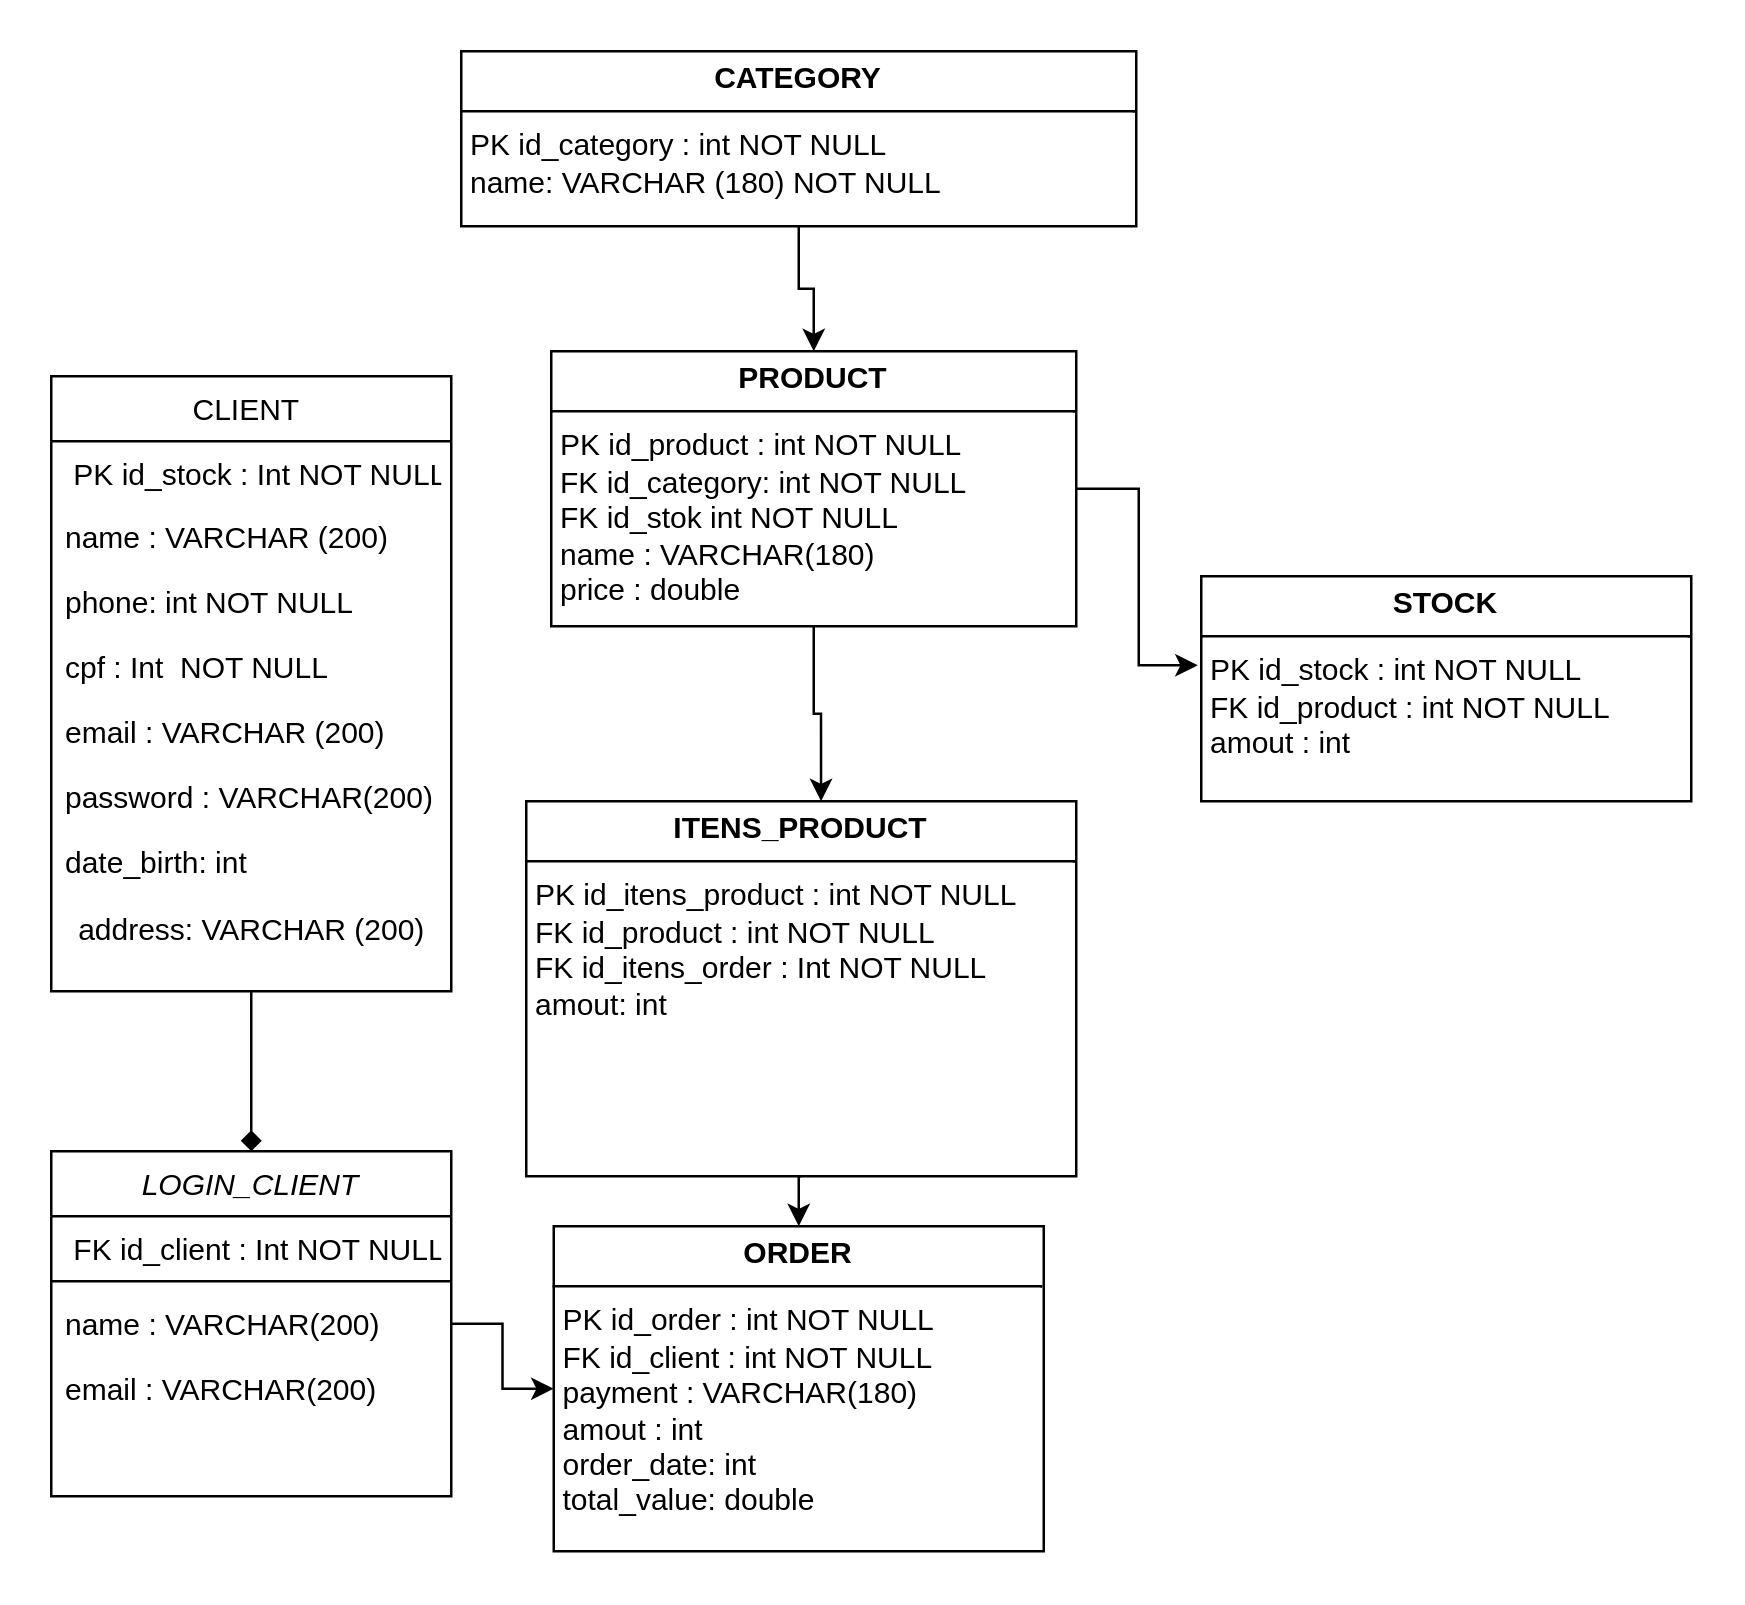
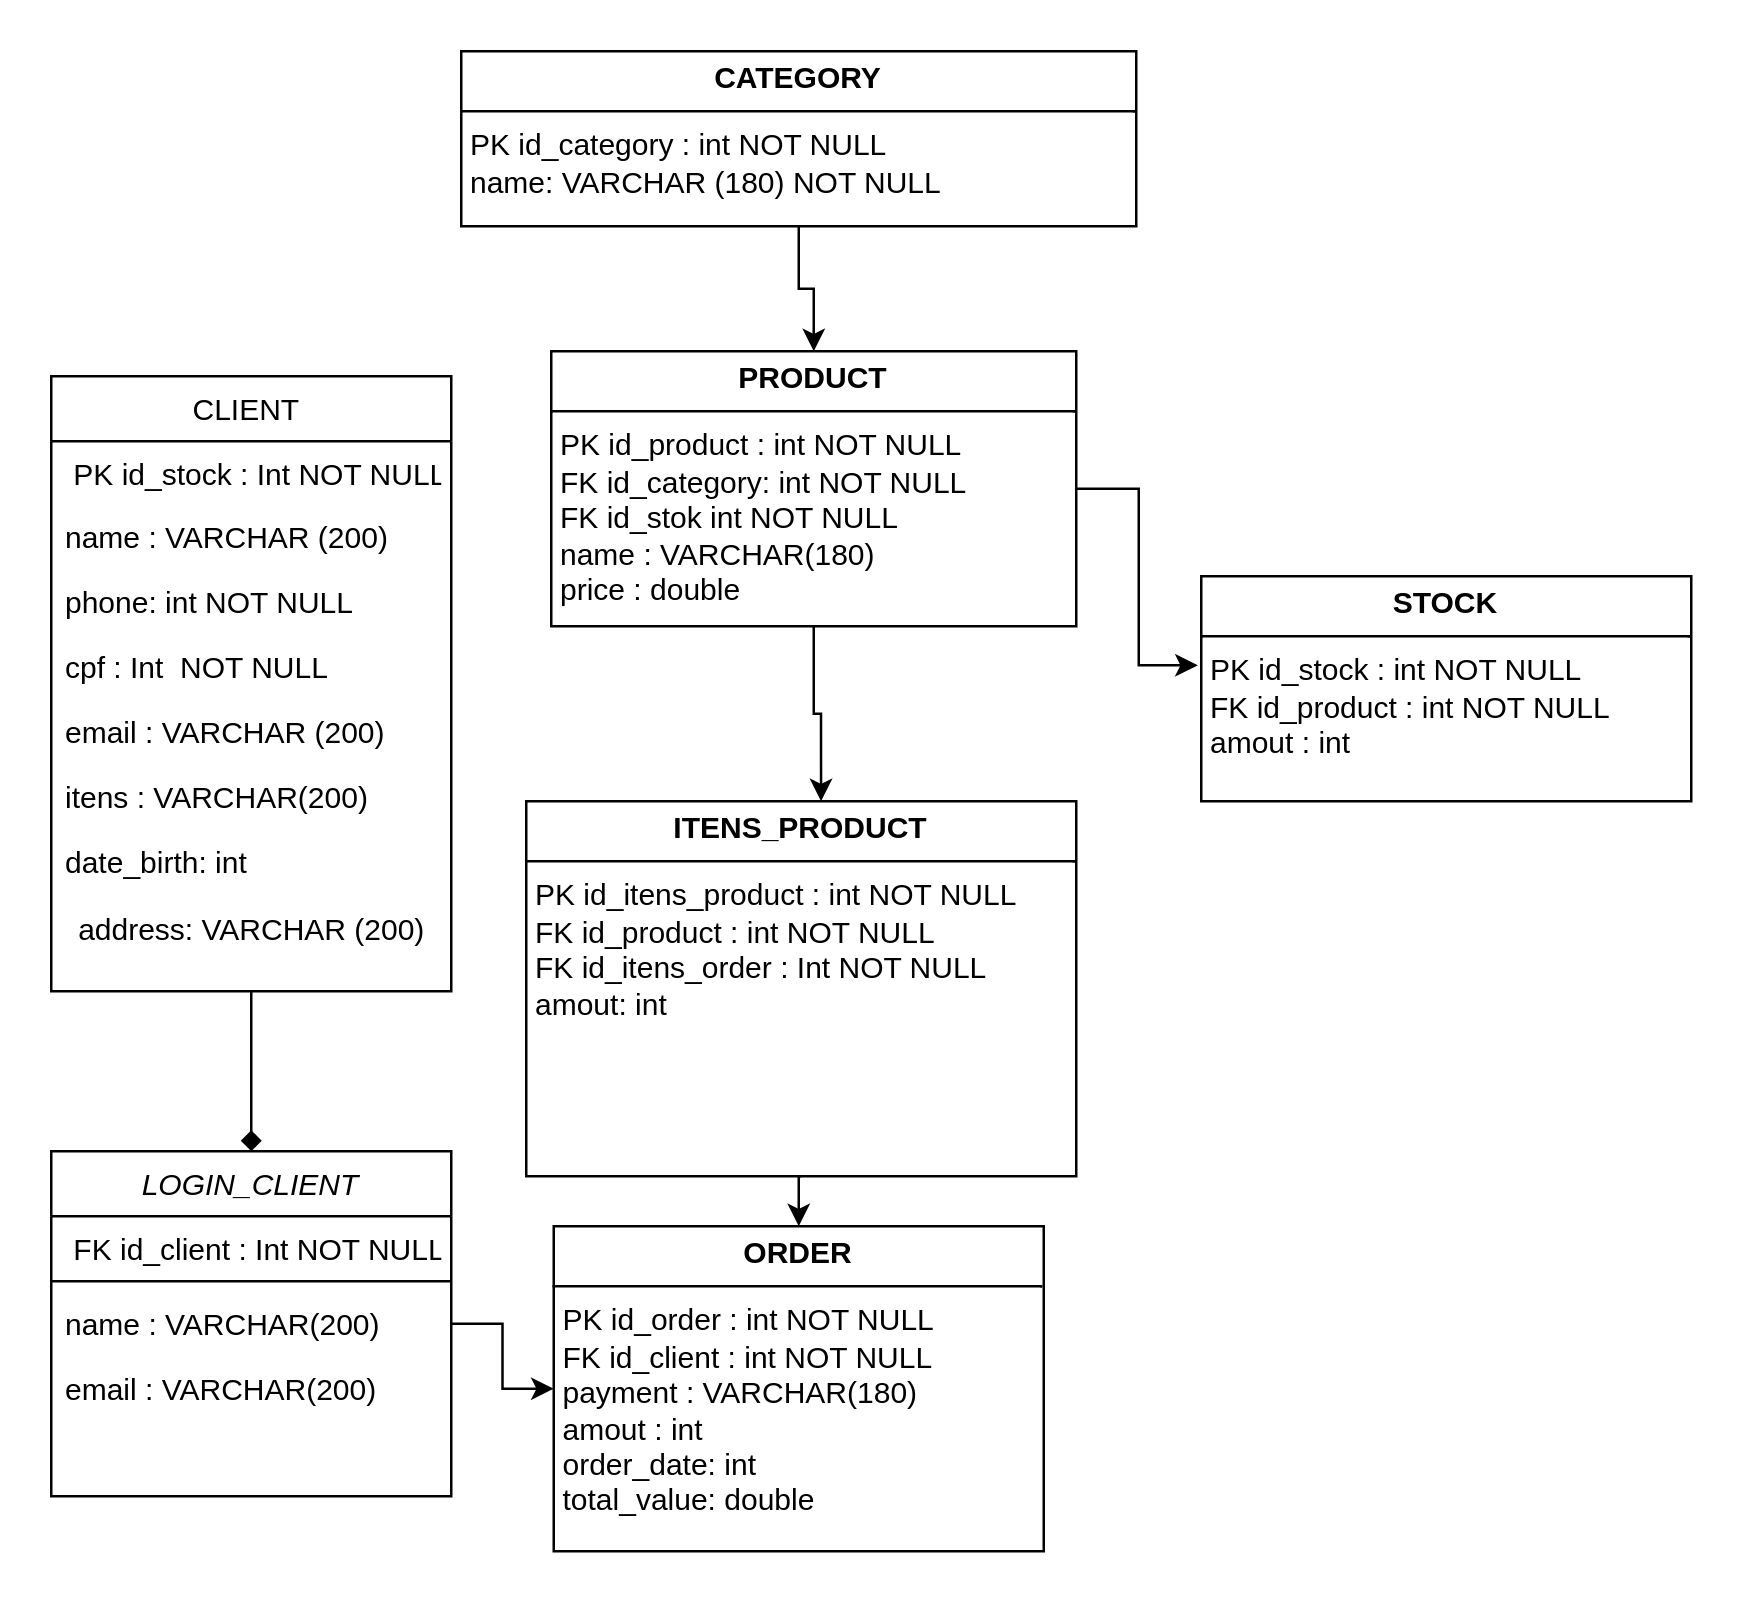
- <mxCell id="14" value="password : VARCHAR(200)" style="text;align=left;verticalAlign=top;spacingLeft=4;spacingRight=4;overflow=hidden;rotatable=0;points=[[0,0.5],[1,0.5]];portConstraint=eastwest;" vertex="1" parent="8"><mxGeometry y="155" width="160" height="26" as="geometry" /></mxCell>
+ <mxCell id="14" value="itens : VARCHAR(200)" style="text;align=left;verticalAlign=top;spacingLeft=4;spacingRight=4;overflow=hidden;rotatable=0;points=[[0,0.5],[1,0.5]];portConstraint=eastwest;" vertex="1" parent="8"><mxGeometry y="155" width="160" height="26" as="geometry" /></mxCell>
